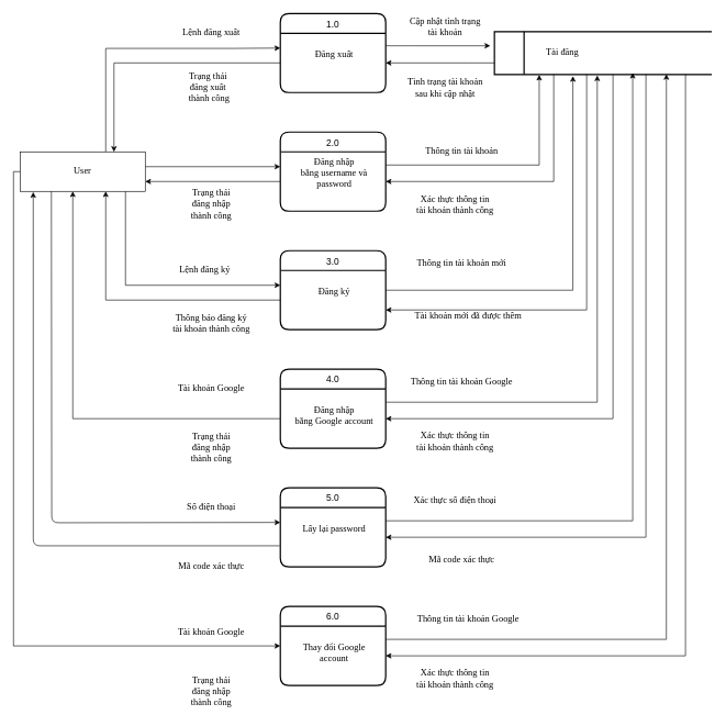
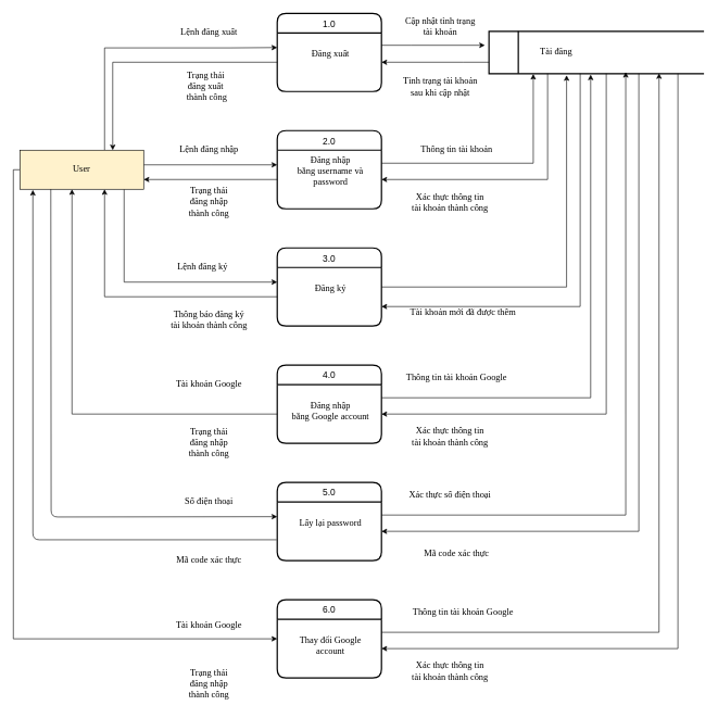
+ <mxCell id="26" value="Lệnh đăng nhập" style="text;html=1;align=center;verticalAlign=middle;resizable=0;points=[];autosize=1;fontSize=14;fontFamily=Verdana;" parent="1" vertex="1"><mxGeometry x="255" y="220" width="130" height="20" as="geometry" /></mxCell>
- <mxCell id="6" value="&lt;font style=&quot;font-size: 14px&quot; face=&quot;Verdana&quot;&gt;User&lt;/font&gt;" style="rounded=0;whiteSpace=wrap;html=1;" parent="1" vertex="1"><mxGeometry x="30" y="230" width="190" height="60" as="geometry" /></mxCell>
+ <mxCell id="6" value="&lt;font style=&quot;font-size: 14px&quot; face=&quot;Verdana&quot;&gt;User&lt;/font&gt;" style="rounded=0;whiteSpace=wrap;html=1;fillColor=#fff2cc;" parent="1" vertex="1"><mxGeometry x="30" y="230" width="190" height="60" as="geometry" /></mxCell>
- <mxCell id="34" value="Thông tin tài khoản mới " style="text;html=1;align=center;verticalAlign=middle;resizable=0;points=[];autosize=1;fontSize=14;fontFamily=Verdana;" parent="1" vertex="1"><mxGeometry x="610" y="390" width="180" height="20" as="geometry" /></mxCell>
